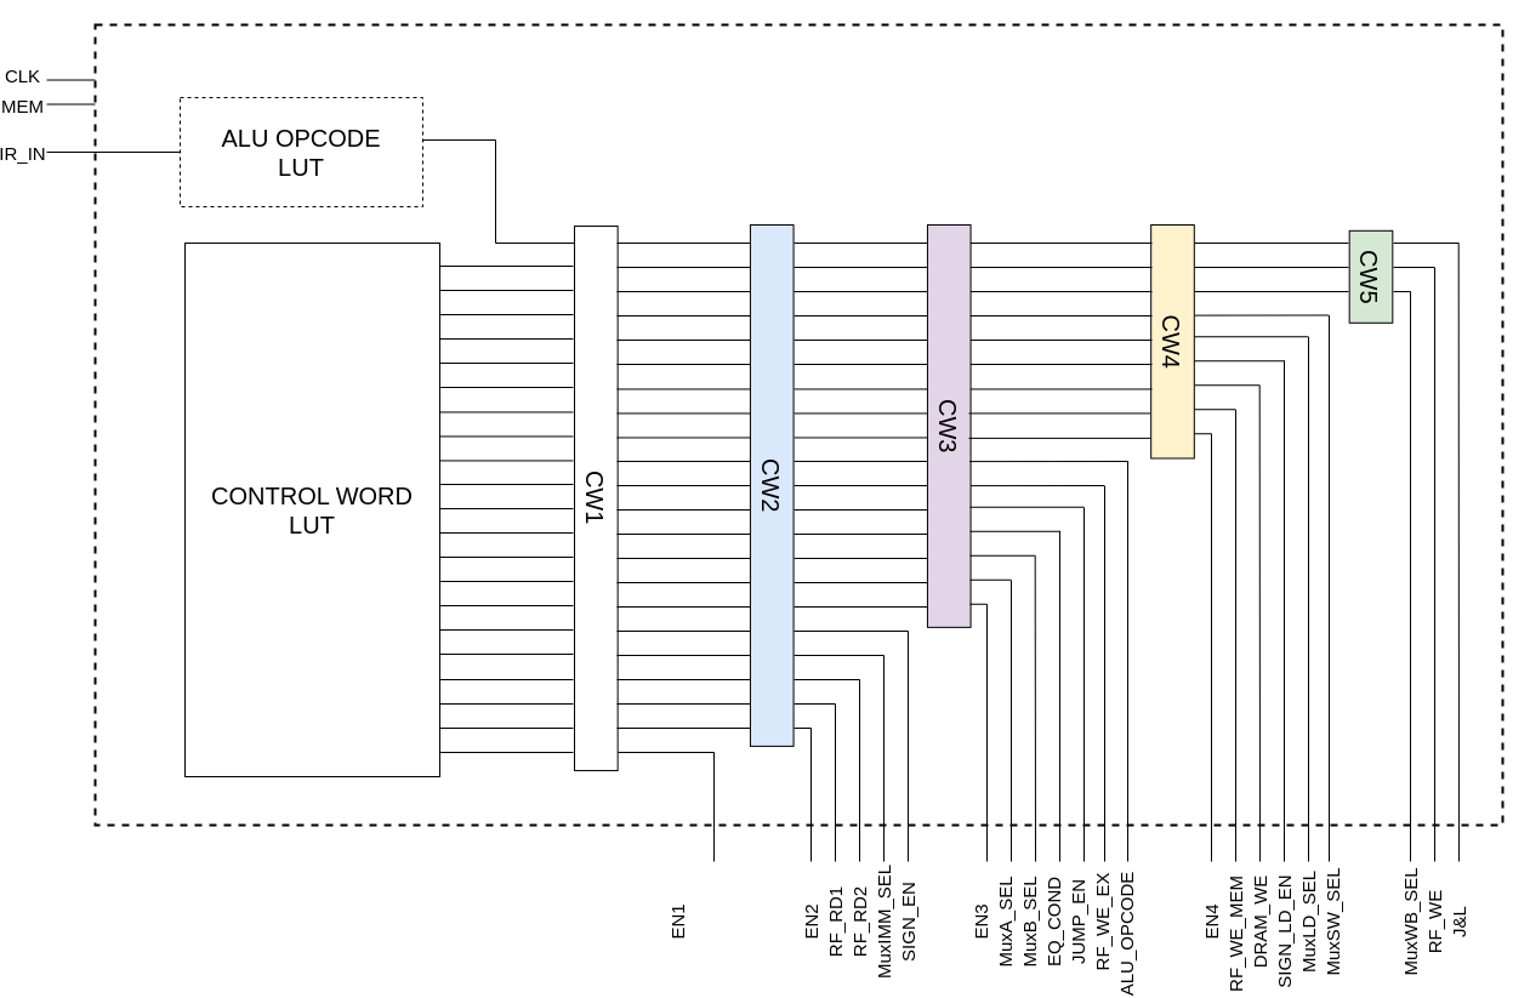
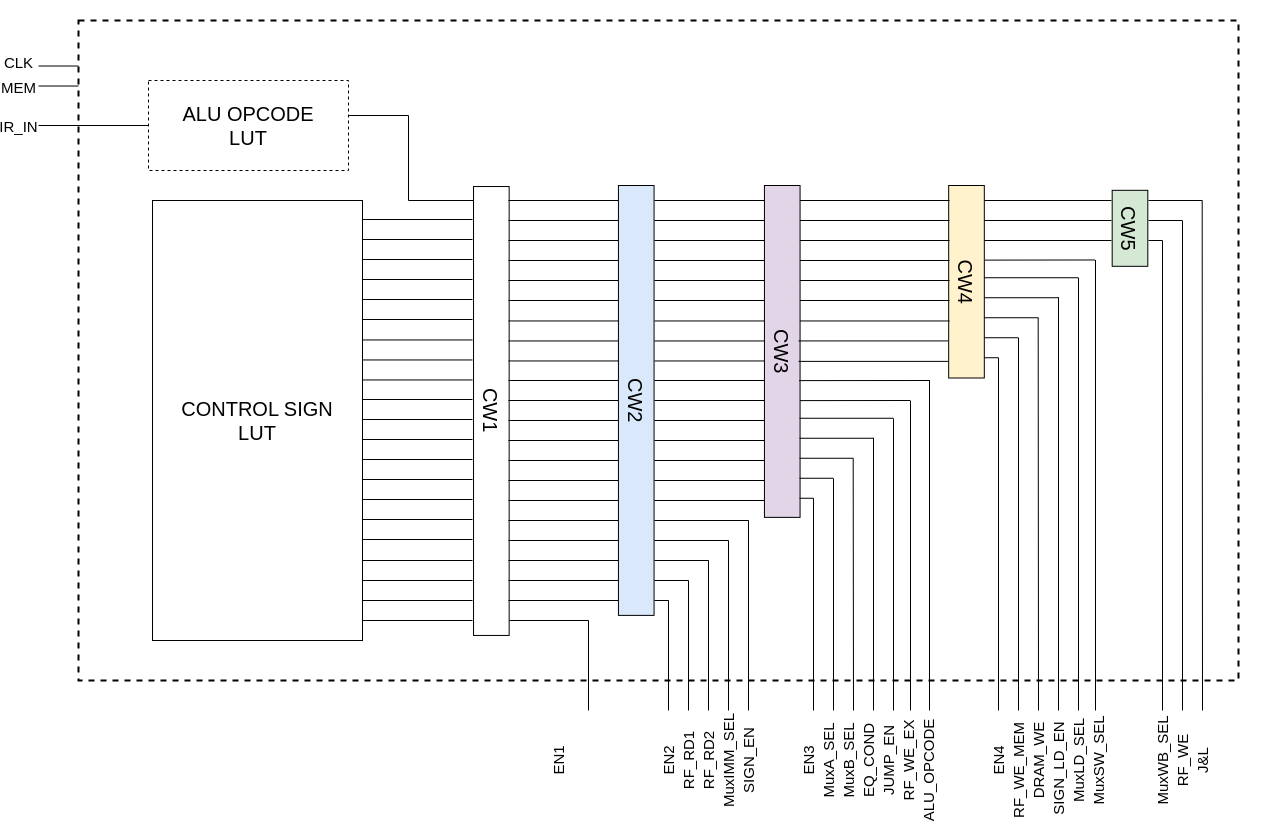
- <mxCell id="9" value="CONTROL WORD &lt;br style=&quot;font-size: 20px;&quot;&gt;LUT" style="rounded=0;whiteSpace=wrap;html=1;fillColor=none;fontSize=20;" vertex="1" parent="5"><mxGeometry x="114" y="120" width="210" height="440" as="geometry" /></mxCell>
+ <mxCell id="9" value="CONTROL SIGN &lt;br style=&quot;font-size: 20px;&quot;&gt;LUT" style="rounded=0;whiteSpace=wrap;html=1;fillColor=none;fontSize=20;" vertex="1" parent="5"><mxGeometry x="114" y="120" width="210" height="440" as="geometry" /></mxCell>
